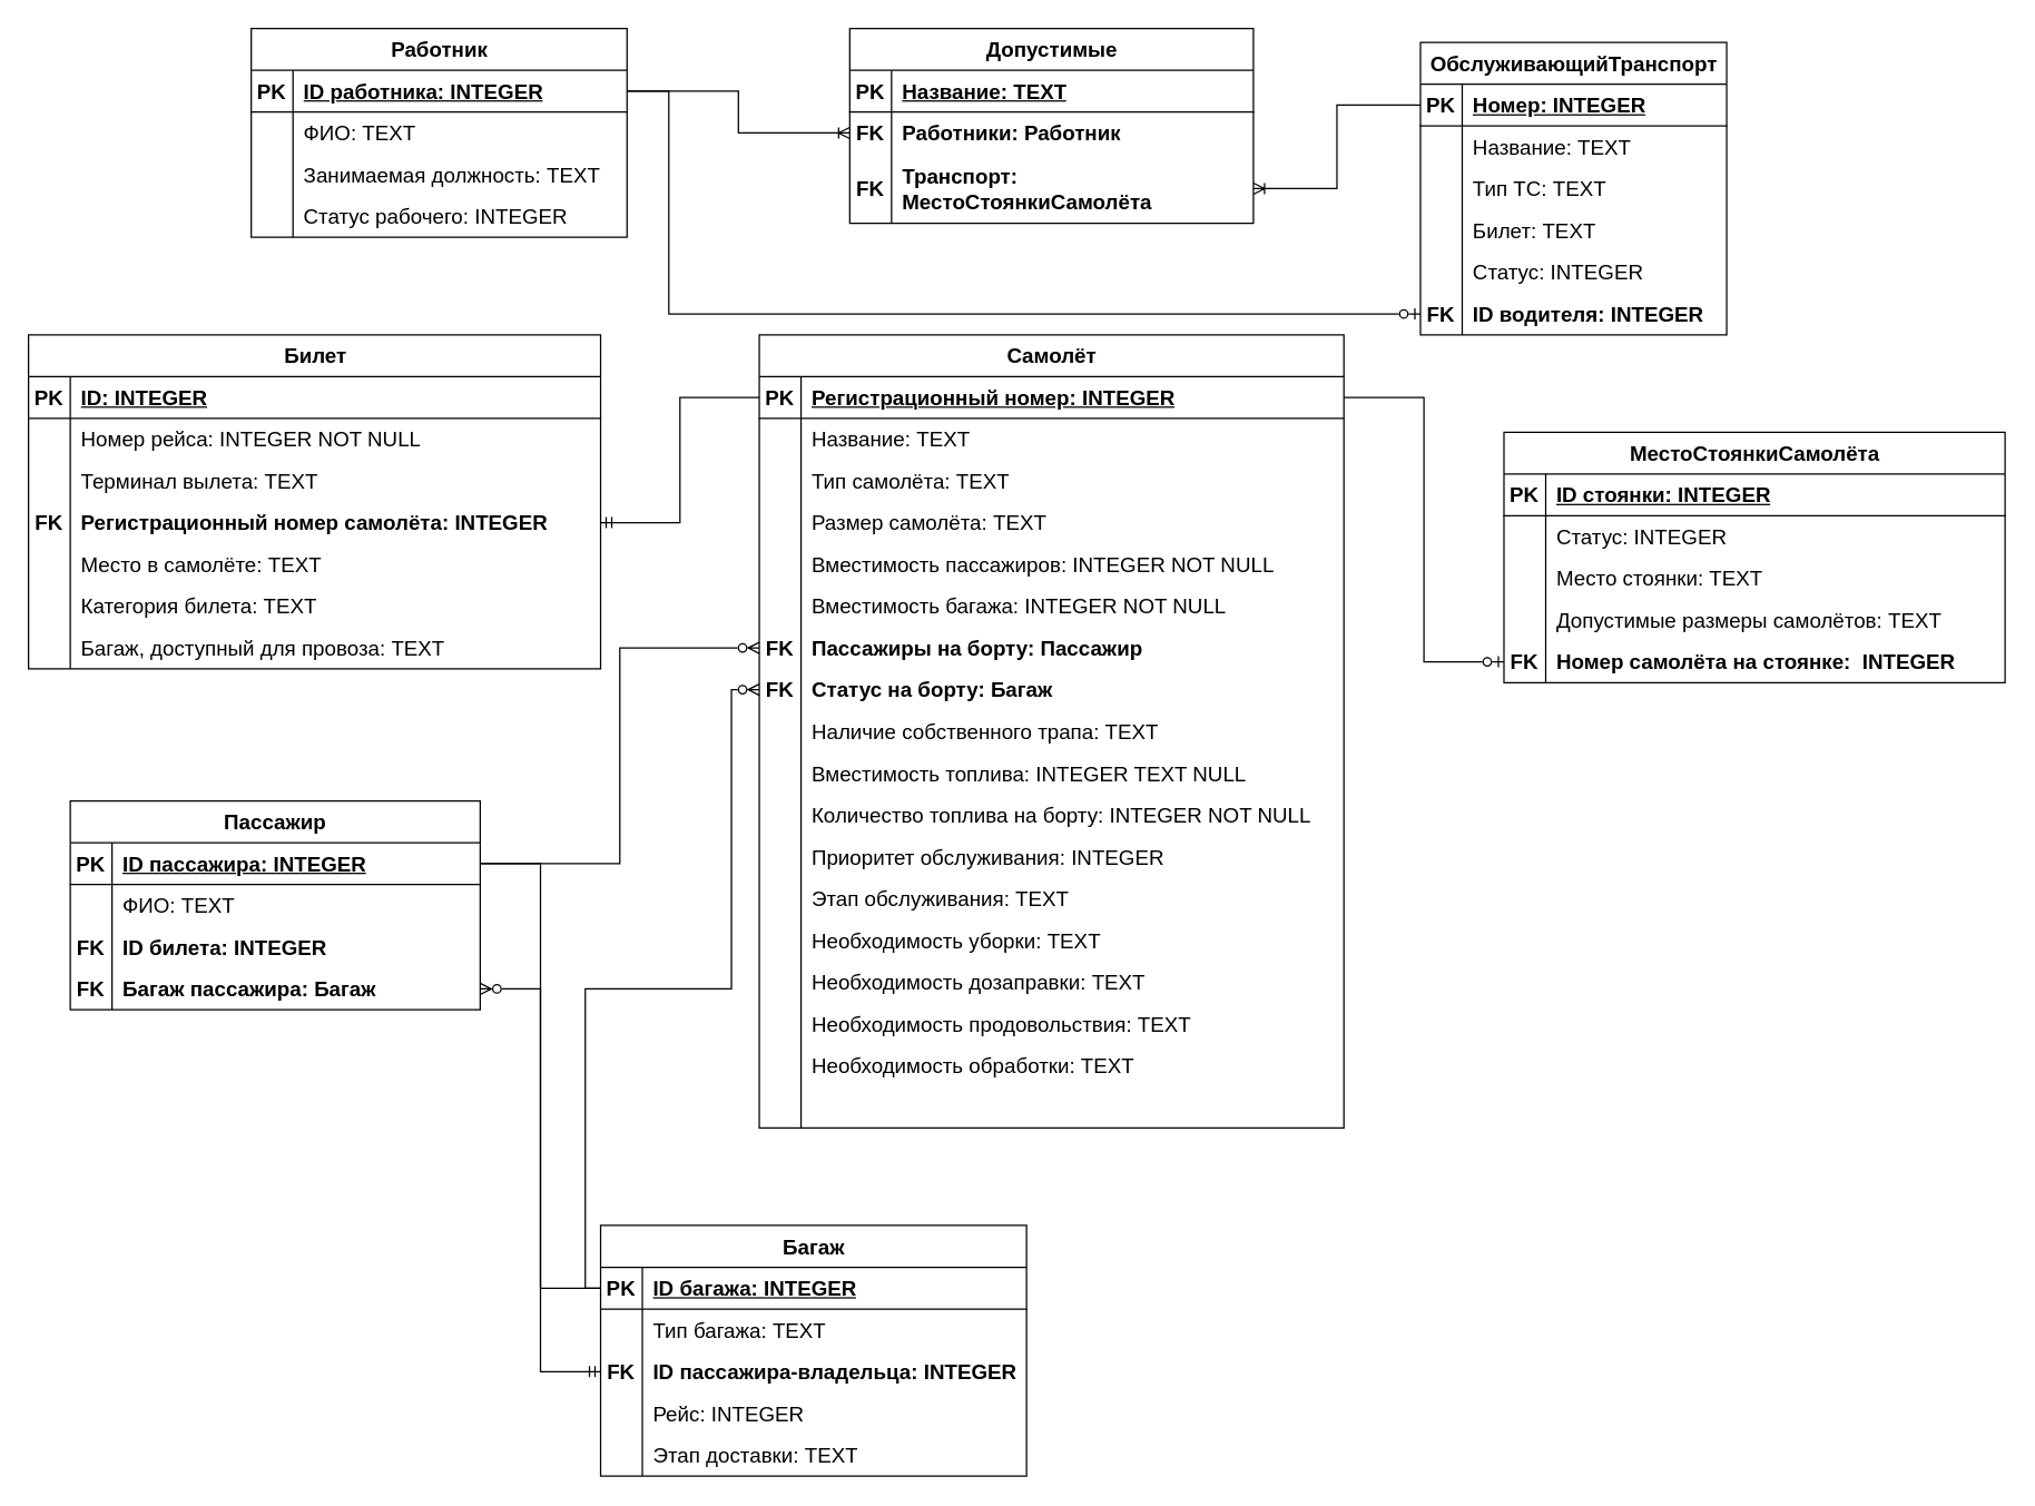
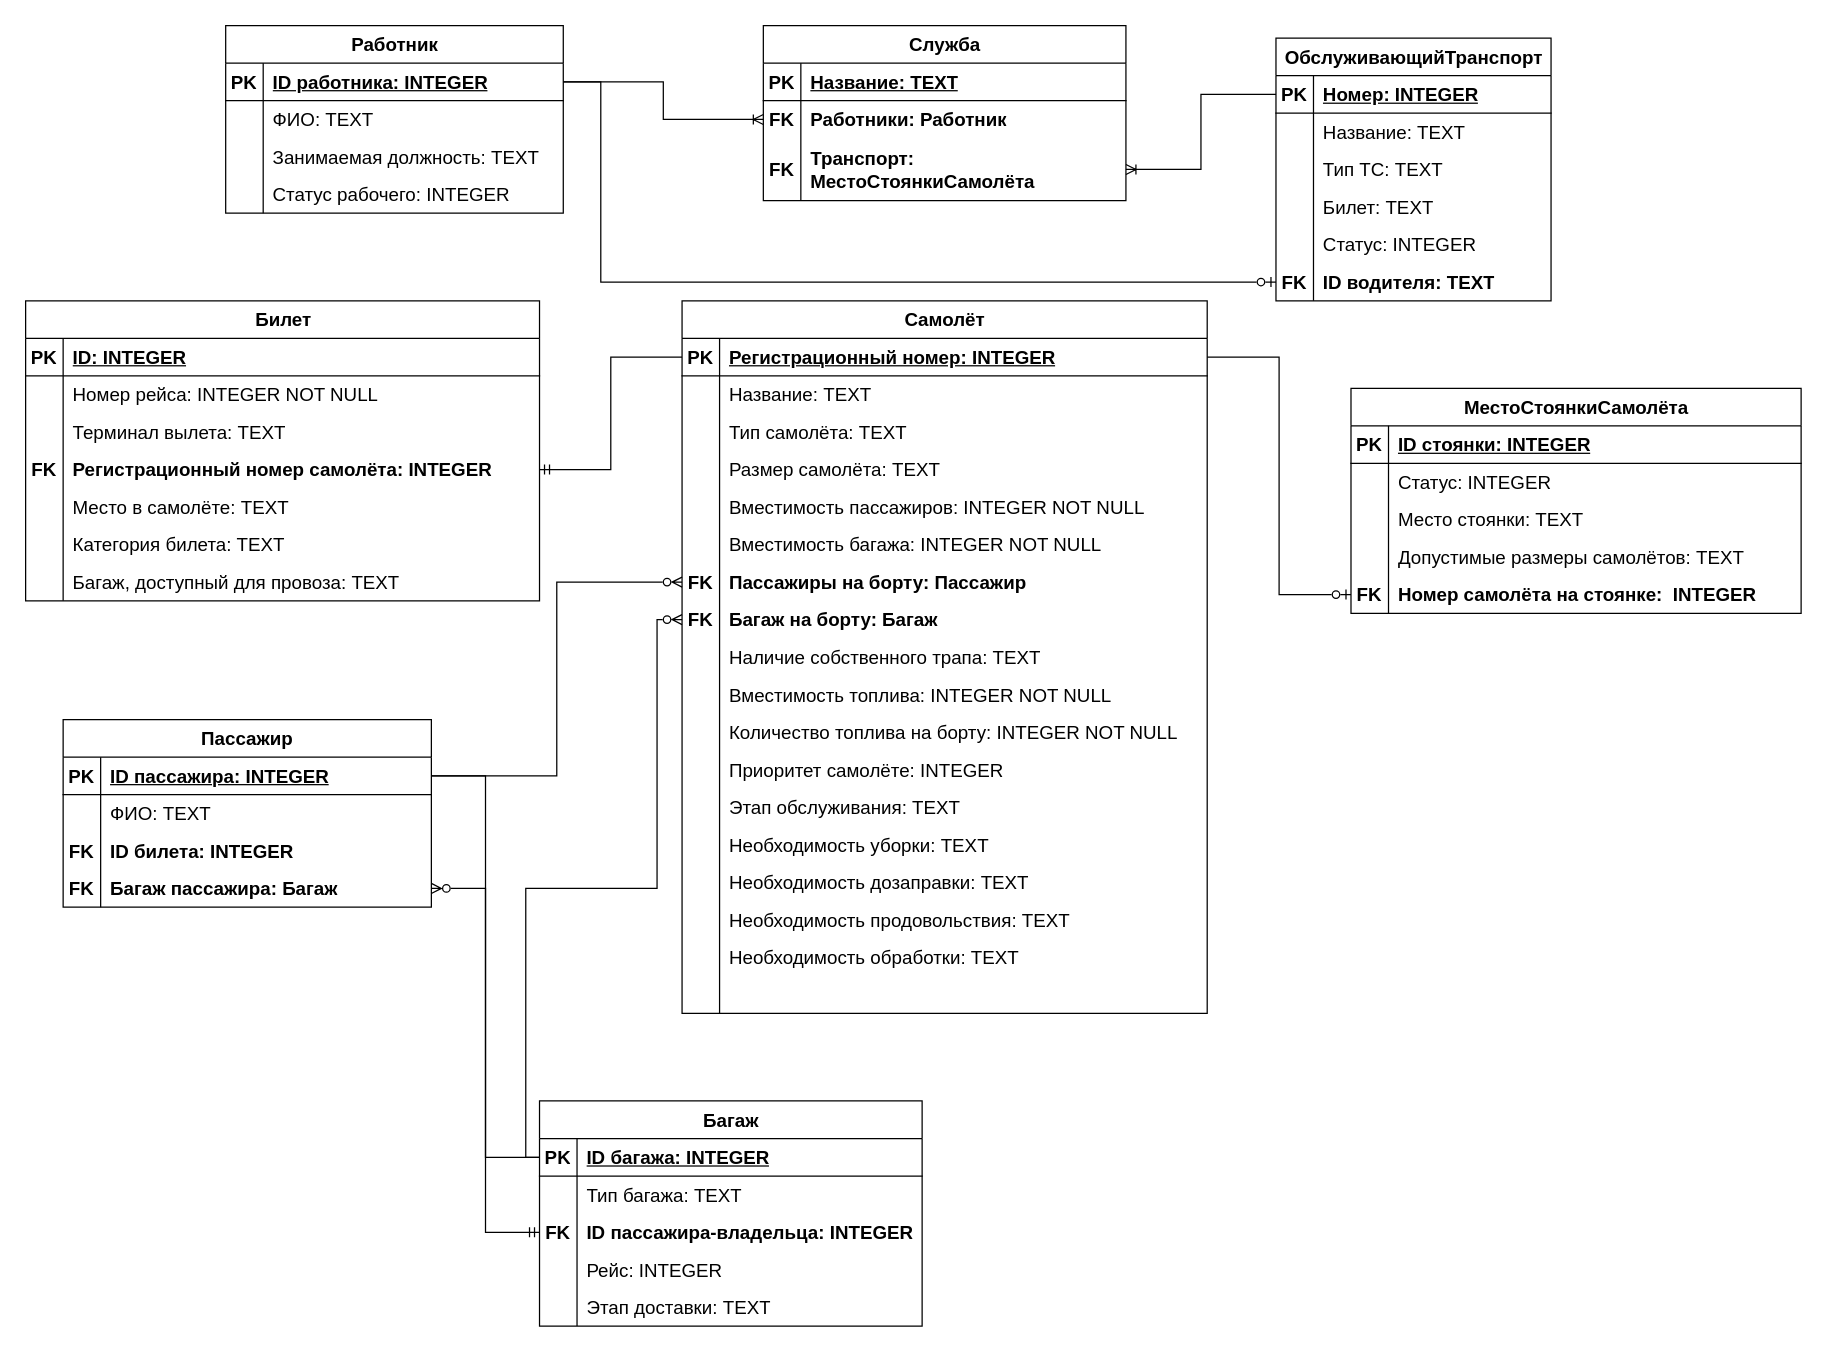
- <mxCell id="21" value="Допустимые" style="shape=table;startSize=30;container=1;collapsible=1;childLayout=tableLayout;fixedRows=1;rowLines=0;fontStyle=1;align=center;resizeLast=1;html=1;fontSize=15;" vertex="1" parent="1"><mxGeometry x="610" y="20" width="290" height="140" as="geometry" /></mxCell>
+ <mxCell id="21" value="Служба" style="shape=table;startSize=30;container=1;collapsible=1;childLayout=tableLayout;fixedRows=1;rowLines=0;fontStyle=1;align=center;resizeLast=1;html=1;fontSize=15;" vertex="1" parent="1"><mxGeometry x="610" y="20" width="290" height="140" as="geometry" /></mxCell>
- <mxCell id="20" value="&lt;b style=&quot;font-size: 15px;&quot;&gt;ID водителя: INTEGER&lt;/b&gt;" style="shape=partialRectangle;connectable=0;fillColor=none;top=0;left=0;bottom=0;right=0;align=left;spacingLeft=6;overflow=hidden;whiteSpace=wrap;html=1;fontSize=15;" vertex="1" parent="18"><mxGeometry x="30" width="190" height="30" as="geometry"><mxRectangle width="190" height="30" as="alternateBounds" /></mxGeometry></mxCell>
+ <mxCell id="20" value="&lt;b style=&quot;font-size: 15px;&quot;&gt;ID водителя: TEXT&lt;/b&gt;" style="shape=partialRectangle;connectable=0;fillColor=none;top=0;left=0;bottom=0;right=0;align=left;spacingLeft=6;overflow=hidden;whiteSpace=wrap;html=1;fontSize=15;" vertex="1" parent="18"><mxGeometry x="30" width="190" height="30" as="geometry"><mxRectangle width="190" height="30" as="alternateBounds" /></mxGeometry></mxCell>
- <mxCell id="86" value="&lt;b style=&quot;font-size: 15px;&quot;&gt;&lt;font style=&quot;font-size: 15px;&quot;&gt;Cтатус на борту: Багаж&lt;/font&gt;&lt;/b&gt;" style="shape=partialRectangle;connectable=0;fillColor=none;top=0;left=0;bottom=0;right=0;align=left;spacingLeft=6;overflow=hidden;whiteSpace=wrap;html=1;fontSize=15;" vertex="1" parent="84"><mxGeometry x="30" width="390" height="30" as="geometry"><mxRectangle width="390" height="30" as="alternateBounds" /></mxGeometry></mxCell>
+ <mxCell id="86" value="&lt;b style=&quot;font-size: 15px;&quot;&gt;&lt;font style=&quot;font-size: 15px;&quot;&gt;Багаж на борту: Багаж&lt;/font&gt;&lt;/b&gt;" style="shape=partialRectangle;connectable=0;fillColor=none;top=0;left=0;bottom=0;right=0;align=left;spacingLeft=6;overflow=hidden;whiteSpace=wrap;html=1;fontSize=15;" vertex="1" parent="84"><mxGeometry x="30" width="390" height="30" as="geometry"><mxRectangle width="390" height="30" as="alternateBounds" /></mxGeometry></mxCell>
- <mxCell id="92" value="Вместимость топлива: INTEGER TEXT NULL" style="shape=partialRectangle;connectable=0;fillColor=none;top=0;left=0;bottom=0;right=0;align=left;spacingLeft=6;overflow=hidden;whiteSpace=wrap;html=1;fontSize=15;" vertex="1" parent="90"><mxGeometry x="30" width="390" height="30" as="geometry"><mxRectangle width="390" height="30" as="alternateBounds" /></mxGeometry></mxCell>
+ <mxCell id="92" value="Вместимость топлива: INTEGER NOT NULL" style="shape=partialRectangle;connectable=0;fillColor=none;top=0;left=0;bottom=0;right=0;align=left;spacingLeft=6;overflow=hidden;whiteSpace=wrap;html=1;fontSize=15;" vertex="1" parent="90"><mxGeometry x="30" width="390" height="30" as="geometry"><mxRectangle width="390" height="30" as="alternateBounds" /></mxGeometry></mxCell>
- <mxCell id="98" value="Приоритет обслуживания: INTEGER" style="shape=partialRectangle;connectable=0;fillColor=none;top=0;left=0;bottom=0;right=0;align=left;spacingLeft=6;overflow=hidden;whiteSpace=wrap;html=1;fontSize=15;" vertex="1" parent="96"><mxGeometry x="30" width="390" height="30" as="geometry"><mxRectangle width="390" height="30" as="alternateBounds" /></mxGeometry></mxCell>
+ <mxCell id="98" value="Приоритет самолёте: INTEGER" style="shape=partialRectangle;connectable=0;fillColor=none;top=0;left=0;bottom=0;right=0;align=left;spacingLeft=6;overflow=hidden;whiteSpace=wrap;html=1;fontSize=15;" vertex="1" parent="96"><mxGeometry x="30" width="390" height="30" as="geometry"><mxRectangle width="390" height="30" as="alternateBounds" /></mxGeometry></mxCell>
